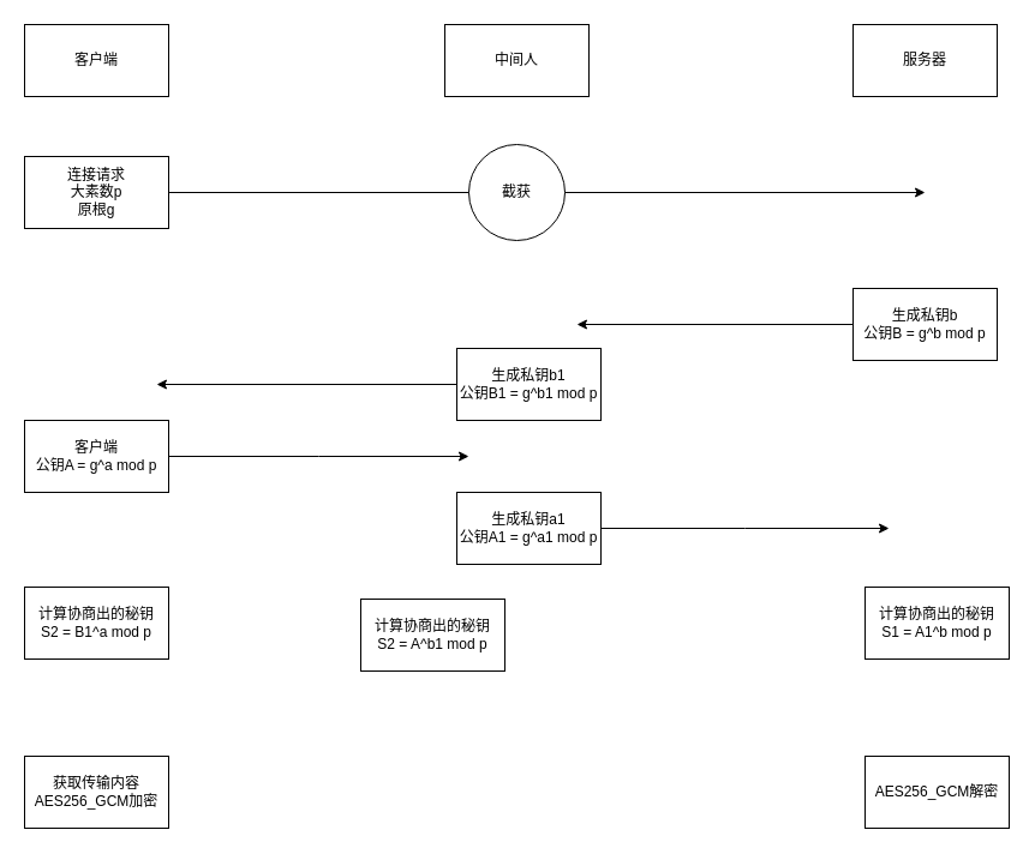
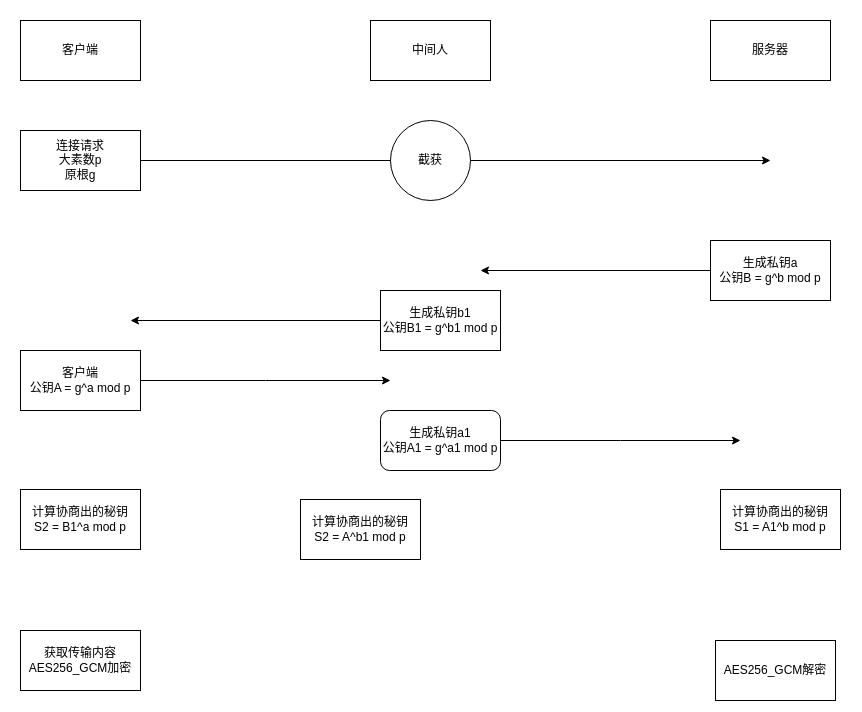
- <mxCell id="7" value="生成私钥b&lt;br&gt;公钥B = g^b mod p" style="rounded=0;whiteSpace=wrap;html=1;" vertex="1" parent="1"><mxGeometry x="710" y="240" width="120" height="60" as="geometry" /></mxCell>
+ <mxCell id="7" value="生成私钥a&lt;br&gt;公钥B = g^b mod p" style="rounded=0;whiteSpace=wrap;html=1;" vertex="1" parent="1"><mxGeometry x="710" y="240" width="120" height="60" as="geometry" /></mxCell>
- <mxCell id="19" value="生成私钥a1&lt;br&gt;公钥A1 = g^a1 mod p" style="rounded=0;whiteSpace=wrap;html=1;" vertex="1" parent="1"><mxGeometry x="380" y="410" width="120" height="60" as="geometry" /></mxCell>
+ <mxCell id="19" value="生成私钥a1&lt;br&gt;公钥A1 = g^a1 mod p" style="whiteSpace=wrap;html=1;rounded=1;" vertex="1" parent="1"><mxGeometry x="380" y="410" width="120" height="60" as="geometry" /></mxCell>
- <mxCell id="13" value="&lt;span&gt;AES256_GCM解密&lt;br&gt;&lt;/span&gt;" style="rounded=0;whiteSpace=wrap;html=1;" vertex="1" parent="1"><mxGeometry x="720" y="630" width="120" height="60" as="geometry" /></mxCell>
+ <mxCell id="13" value="&lt;span&gt;AES256_GCM解密&lt;br&gt;&lt;/span&gt;" style="rounded=0;whiteSpace=wrap;html=1;" vertex="1" parent="1"><mxGeometry x="715" y="640" width="120" height="60" as="geometry" /></mxCell>
